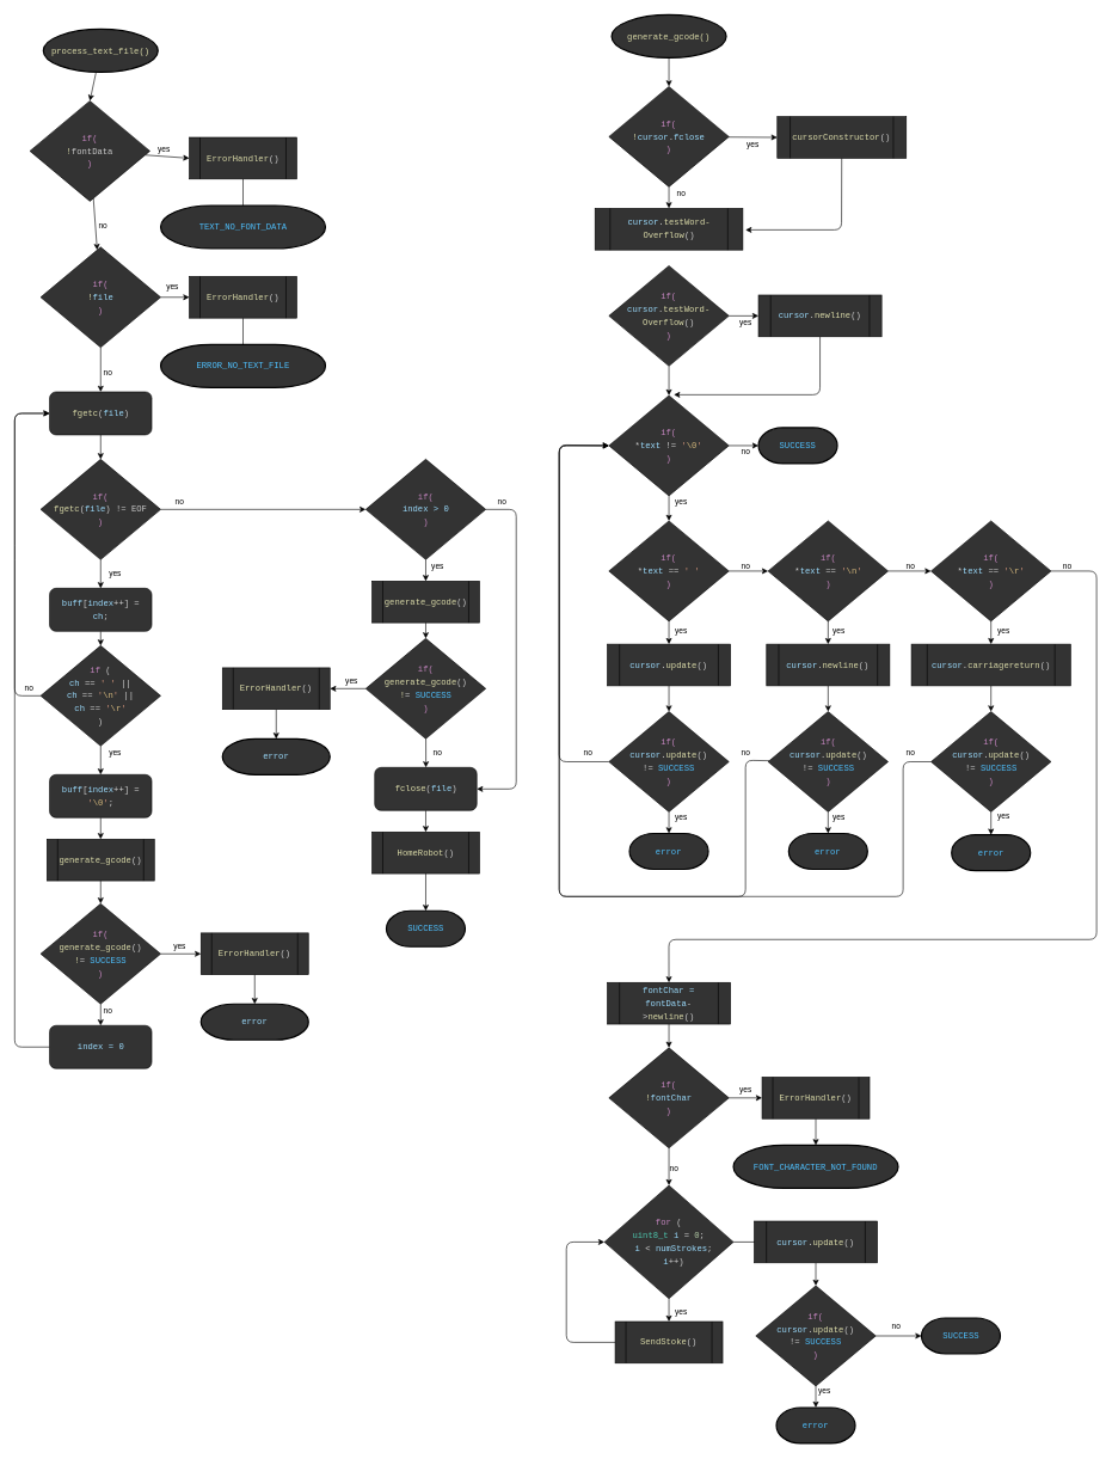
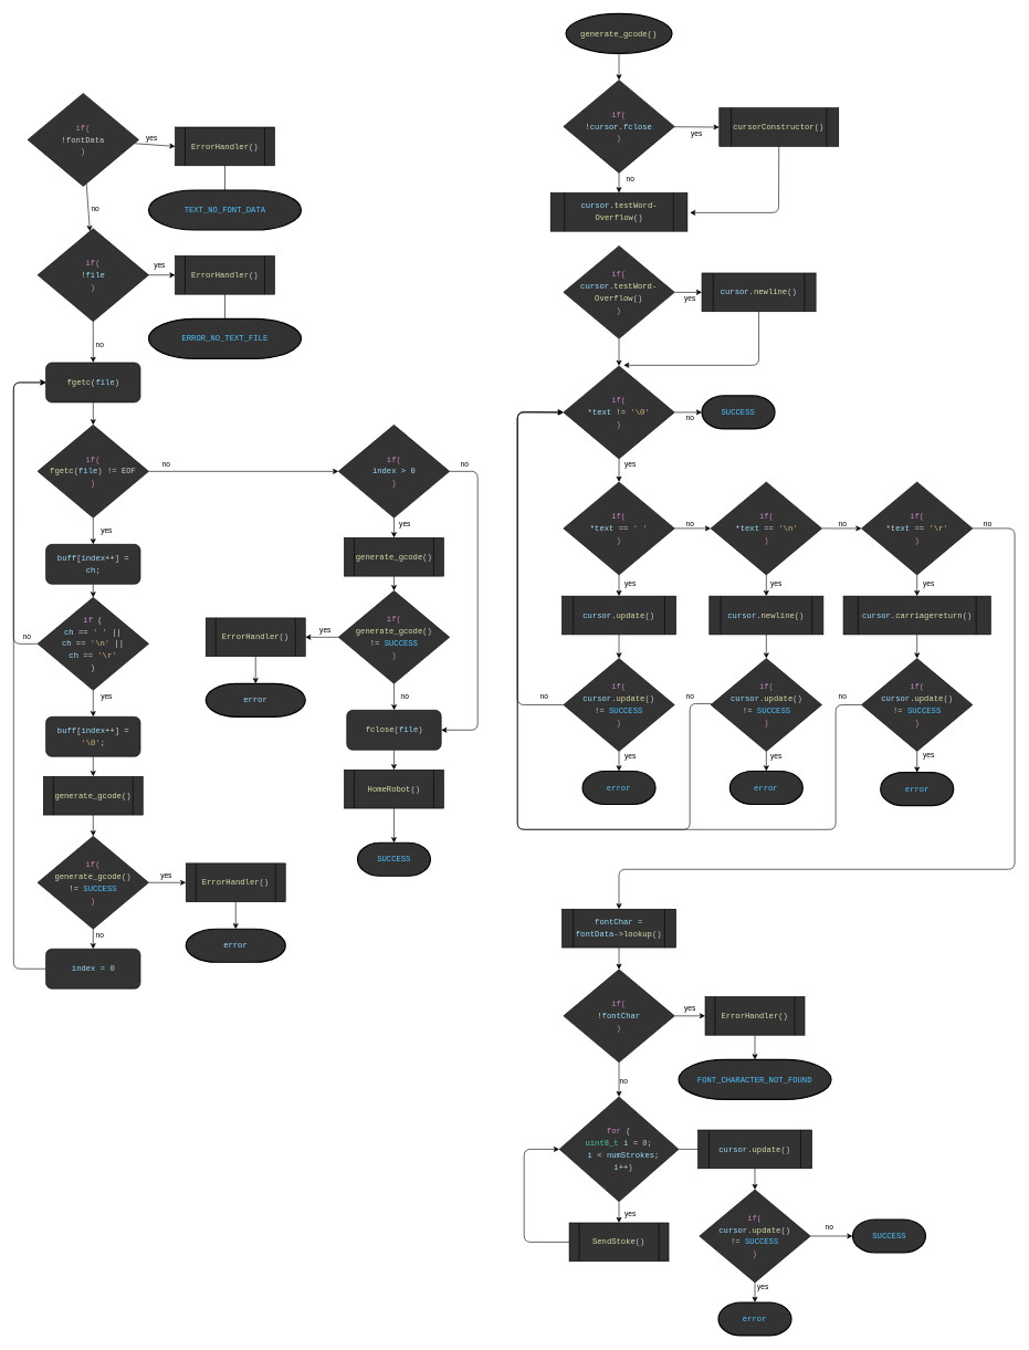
- <mxCell id="3" value="&lt;div style=&quot;color: rgb(204, 204, 204); font-family: Menlo, Monaco, &amp;quot;Courier New&amp;quot;, monospace; line-height: 18px;&quot;&gt;&lt;span style=&quot;color: rgb(220, 220, 170);&quot;&gt;process_text_file&lt;/span&gt;&lt;span style=&quot;color: #dcdcaa;&quot;&gt;()&lt;/span&gt;&lt;/div&gt;" style="strokeWidth=2;html=1;shape=mxgraph.flowchart.start_1;whiteSpace=wrap;labelBackgroundColor=none;flipH=1;flipV=1;shadow=0;labelBorderColor=none;fillColor=#333333;" vertex="1" parent="1"><mxGeometry x="60" y="40" width="160" height="60" as="geometry" /></mxCell>
- <mxCell id="2" style="edgeStyle=none;html=1;entryX=0.5;entryY=0;entryDx=0;entryDy=0;labelBackgroundColor=none;fillColor=#333333;" edge="1" parent="1" source="3" target="8"><mxGeometry relative="1" as="geometry" /></mxCell>
- <mxCell id="99" value="&lt;div style=&quot;font-family: Menlo, Monaco, &amp;quot;Courier New&amp;quot;, monospace; line-height: 18px;&quot;&gt;&lt;span style=&quot;color: rgb(156, 220, 254);&quot;&gt;fontChar =&lt;/span&gt;&lt;/div&gt;&lt;div style=&quot;font-family: Menlo, Monaco, &amp;quot;Courier New&amp;quot;, monospace; line-height: 18px;&quot;&gt;&lt;span style=&quot;color: rgb(156, 220, 254);&quot;&gt;fontData&lt;/span&gt;&lt;span style=&quot;color: rgb(204, 204, 204);&quot;&gt;-&amp;gt;&lt;/span&gt;&lt;span style=&quot;&quot;&gt;&lt;font color=&quot;#dcdcaa&quot;&gt;newline&lt;/font&gt;&lt;/span&gt;&lt;font color=&quot;#cccccc&quot;&gt;()&lt;/font&gt;&lt;/div&gt;" style="shape=process;whiteSpace=wrap;html=1;backgroundOutline=1;labelBackgroundColor=none;flipH=1;flipV=1;shadow=0;labelBorderColor=none;fillColor=#333333;" vertex="1" parent="1"><mxGeometry x="847.18" y="1370" width="171.88" height="58" as="geometry" /></mxCell>
+ <mxCell id="99" value="&lt;div style=&quot;font-family: Menlo, Monaco, &amp;quot;Courier New&amp;quot;, monospace; line-height: 18px;&quot;&gt;&lt;span style=&quot;color: rgb(156, 220, 254);&quot;&gt;fontChar =&lt;/span&gt;&lt;/div&gt;&lt;div style=&quot;font-family: Menlo, Monaco, &amp;quot;Courier New&amp;quot;, monospace; line-height: 18px;&quot;&gt;&lt;span style=&quot;color: rgb(156, 220, 254);&quot;&gt;fontData&lt;/span&gt;&lt;span style=&quot;color: rgb(204, 204, 204);&quot;&gt;-&amp;gt;&lt;/span&gt;&lt;span style=&quot;&quot;&gt;&lt;font color=&quot;#dcdcaa&quot;&gt;lookup&lt;/font&gt;&lt;/span&gt;&lt;font color=&quot;#cccccc&quot;&gt;()&lt;/font&gt;&lt;/div&gt;" style="shape=process;whiteSpace=wrap;html=1;backgroundOutline=1;labelBackgroundColor=none;flipH=1;flipV=1;shadow=0;labelBorderColor=none;fillColor=#333333;" vertex="1" parent="1"><mxGeometry x="847.18" y="1370" width="171.88" height="58" as="geometry" /></mxCell>
